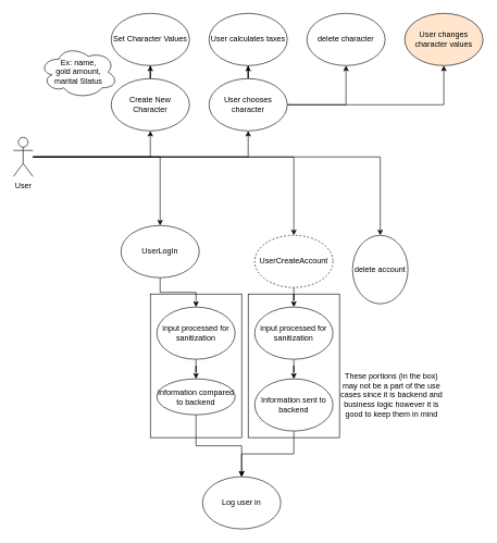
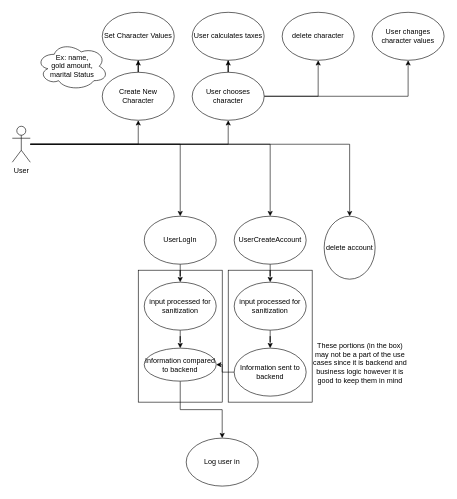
- <mxCell id="31" value="User changes character values" style="ellipse;whiteSpace=wrap;html=1;fillColor=#ffe6cc;" vertex="1" parent="1"><mxGeometry x="620" width="120" height="80" as="geometry" y="20" /></mxCell>
+ <mxCell id="31" value="User changes character values" style="ellipse;whiteSpace=wrap;html=1;" vertex="1" parent="1"><mxGeometry x="620" width="120" height="80" as="geometry" y="20" /></mxCell>
- <mxCell id="15" value="UserLogIn" style="ellipse;whiteSpace=wrap;html=1;" vertex="1" parent="1"><mxGeometry x="185" y="345" width="120" height="80" as="geometry" /></mxCell>
+ <mxCell id="15" value="UserLogIn" style="ellipse;whiteSpace=wrap;html=1;" vertex="1" parent="1"><mxGeometry x="240" y="360" width="120" height="80" as="geometry" /></mxCell>
- <mxCell id="17" value="UserCreateAccount" style="ellipse;whiteSpace=wrap;html=1;dashed=1;" vertex="1" parent="1"><mxGeometry x="390" y="360" width="120" height="80" as="geometry" /></mxCell>
+ <mxCell id="17" value="UserCreateAccount" style="ellipse;whiteSpace=wrap;html=1;" vertex="1" parent="1"><mxGeometry x="390" y="360" width="120" height="80" as="geometry" /></mxCell>
- <mxCell id="18" style="edgeStyle=orthogonalEdgeStyle;rounded=0;orthogonalLoop=1;jettySize=auto;html=1;" edge="1" parent="1" source="19" target="34"><mxGeometry relative="1" as="geometry" /></mxCell>
+ <mxCell id="18" style="edgeStyle=orthogonalEdgeStyle;rounded=0;orthogonalLoop=1;jettySize=auto;html=1;" edge="1" parent="1" source="19" target="23"><mxGeometry relative="1" as="geometry" /></mxCell>
